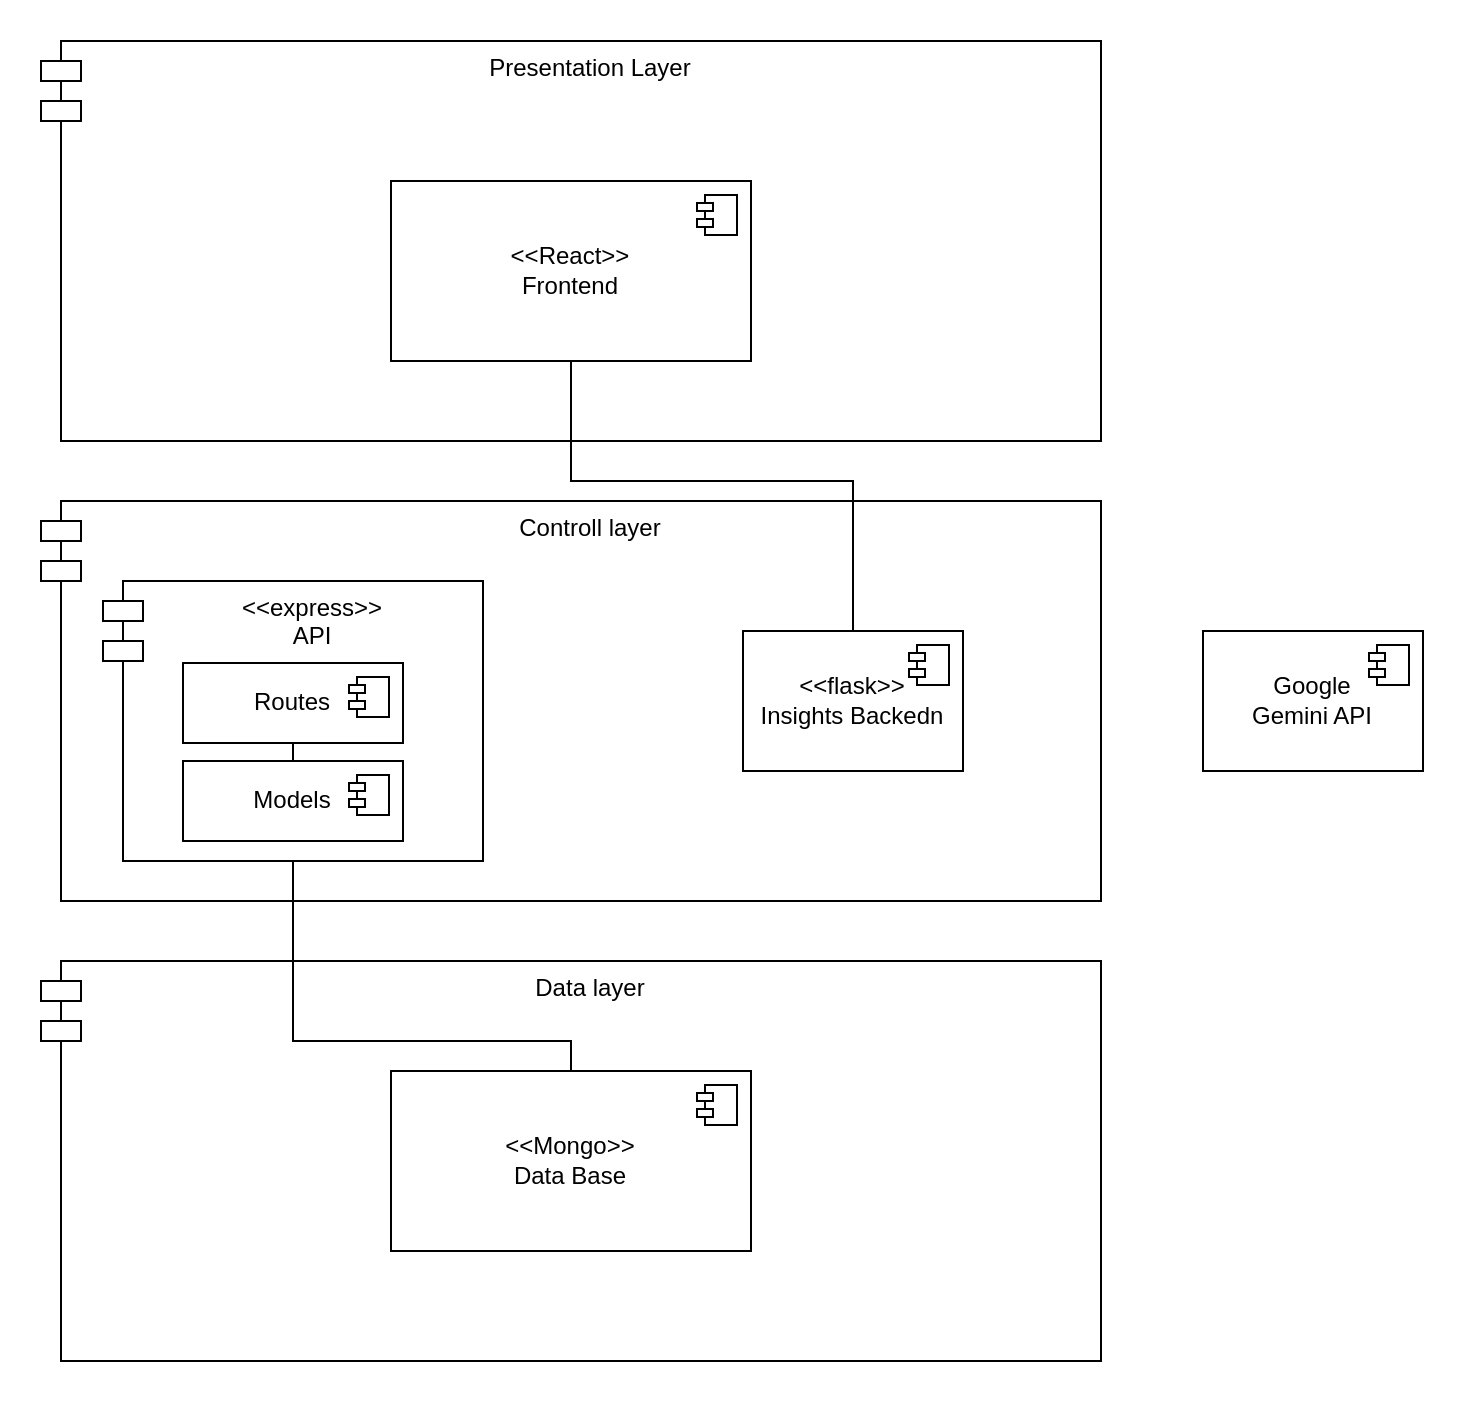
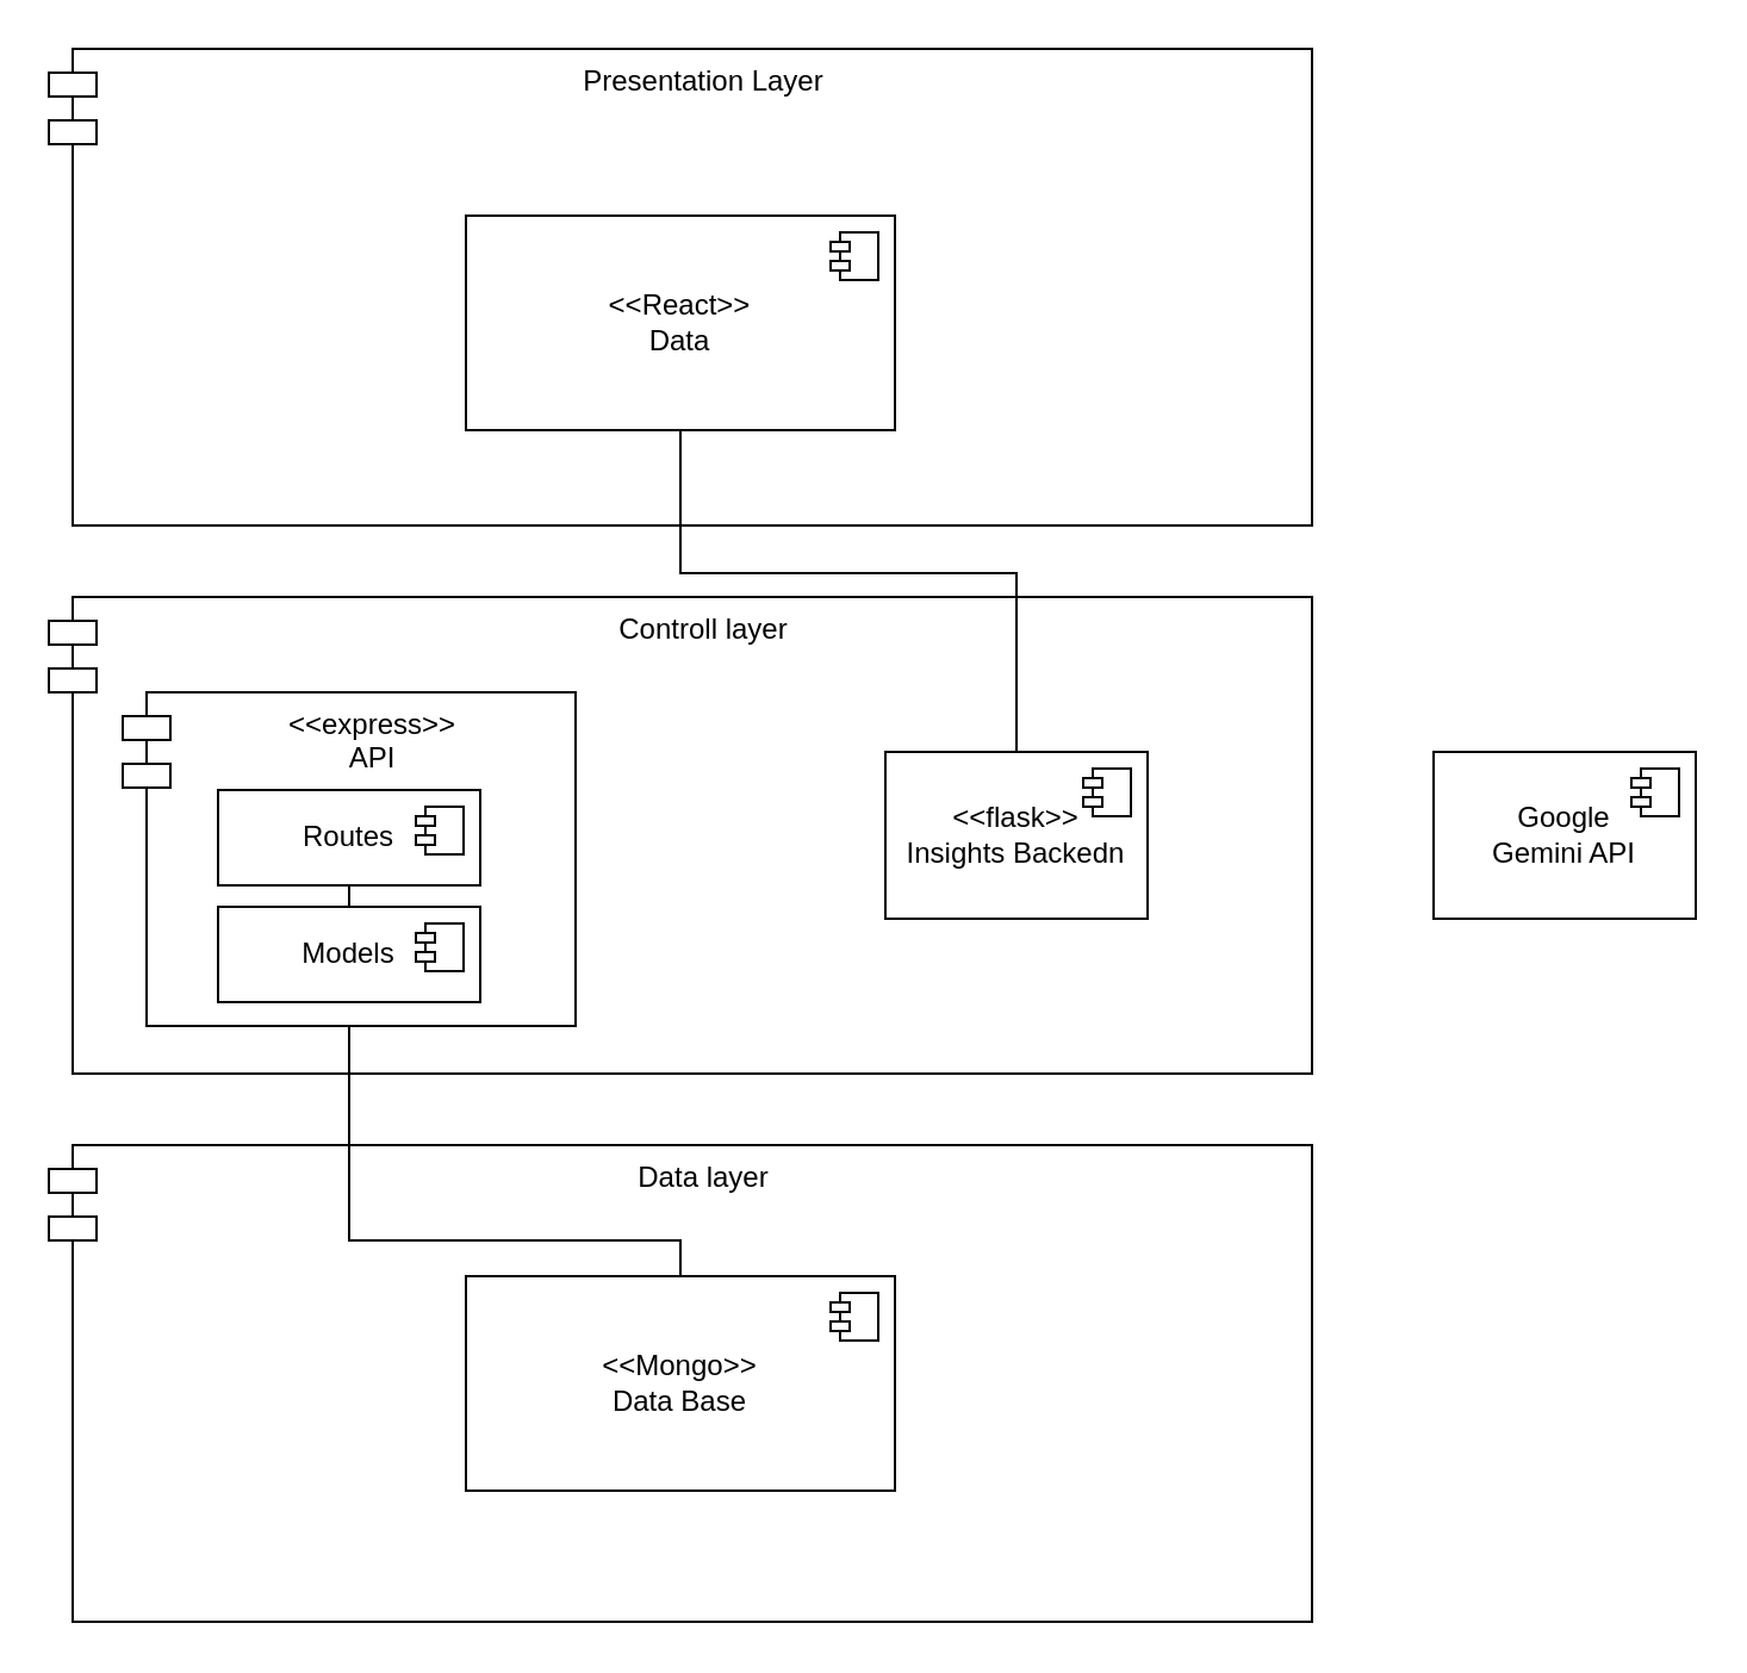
- <mxCell id="17" value="&amp;lt;&amp;lt;React&amp;gt;&amp;gt;&lt;div&gt;Frontend&lt;/div&gt;" style="html=1;dropTarget=0;whiteSpace=wrap;" vertex="1" parent="1"><mxGeometry x="195" y="90" width="180" height="90" as="geometry" /></mxCell>
+ <mxCell id="17" value="&amp;lt;&amp;lt;React&amp;gt;&amp;gt;&lt;div&gt;Data&lt;/div&gt;" style="html=1;dropTarget=0;whiteSpace=wrap;" vertex="1" parent="1"><mxGeometry x="195" y="90" width="180" height="90" as="geometry" /></mxCell>
